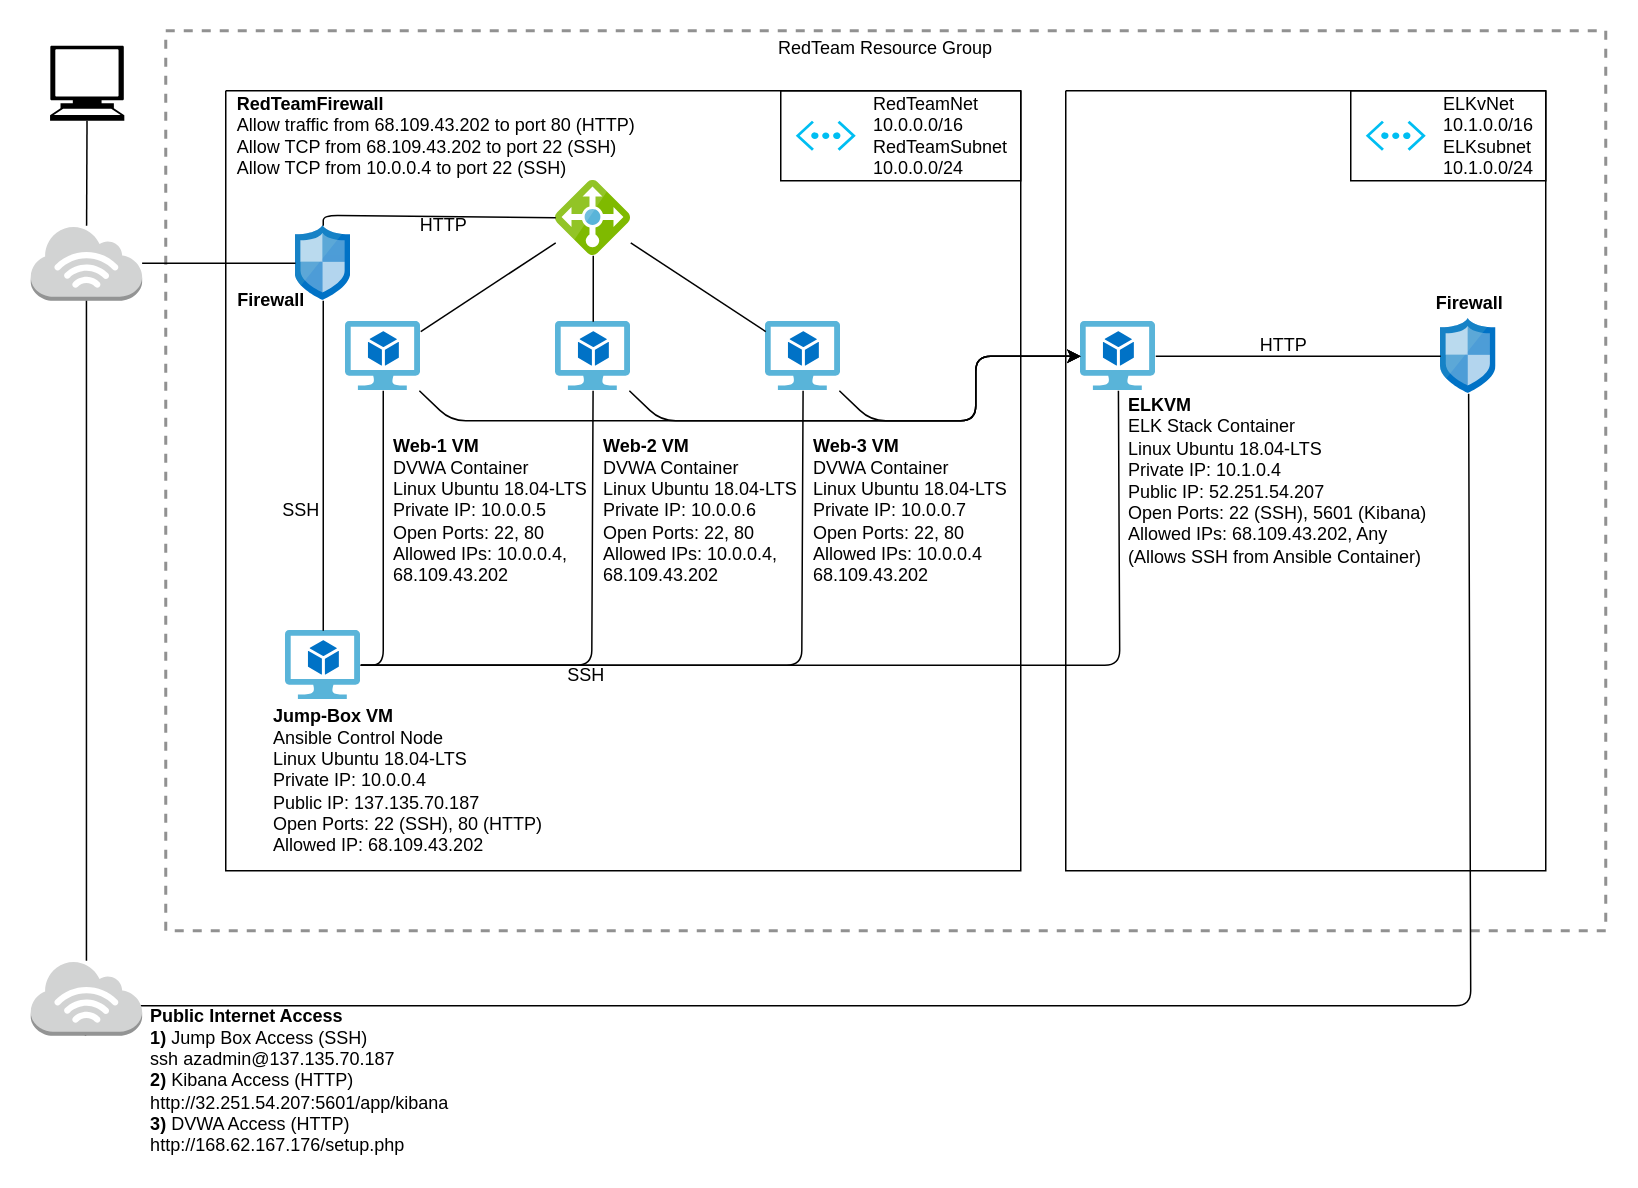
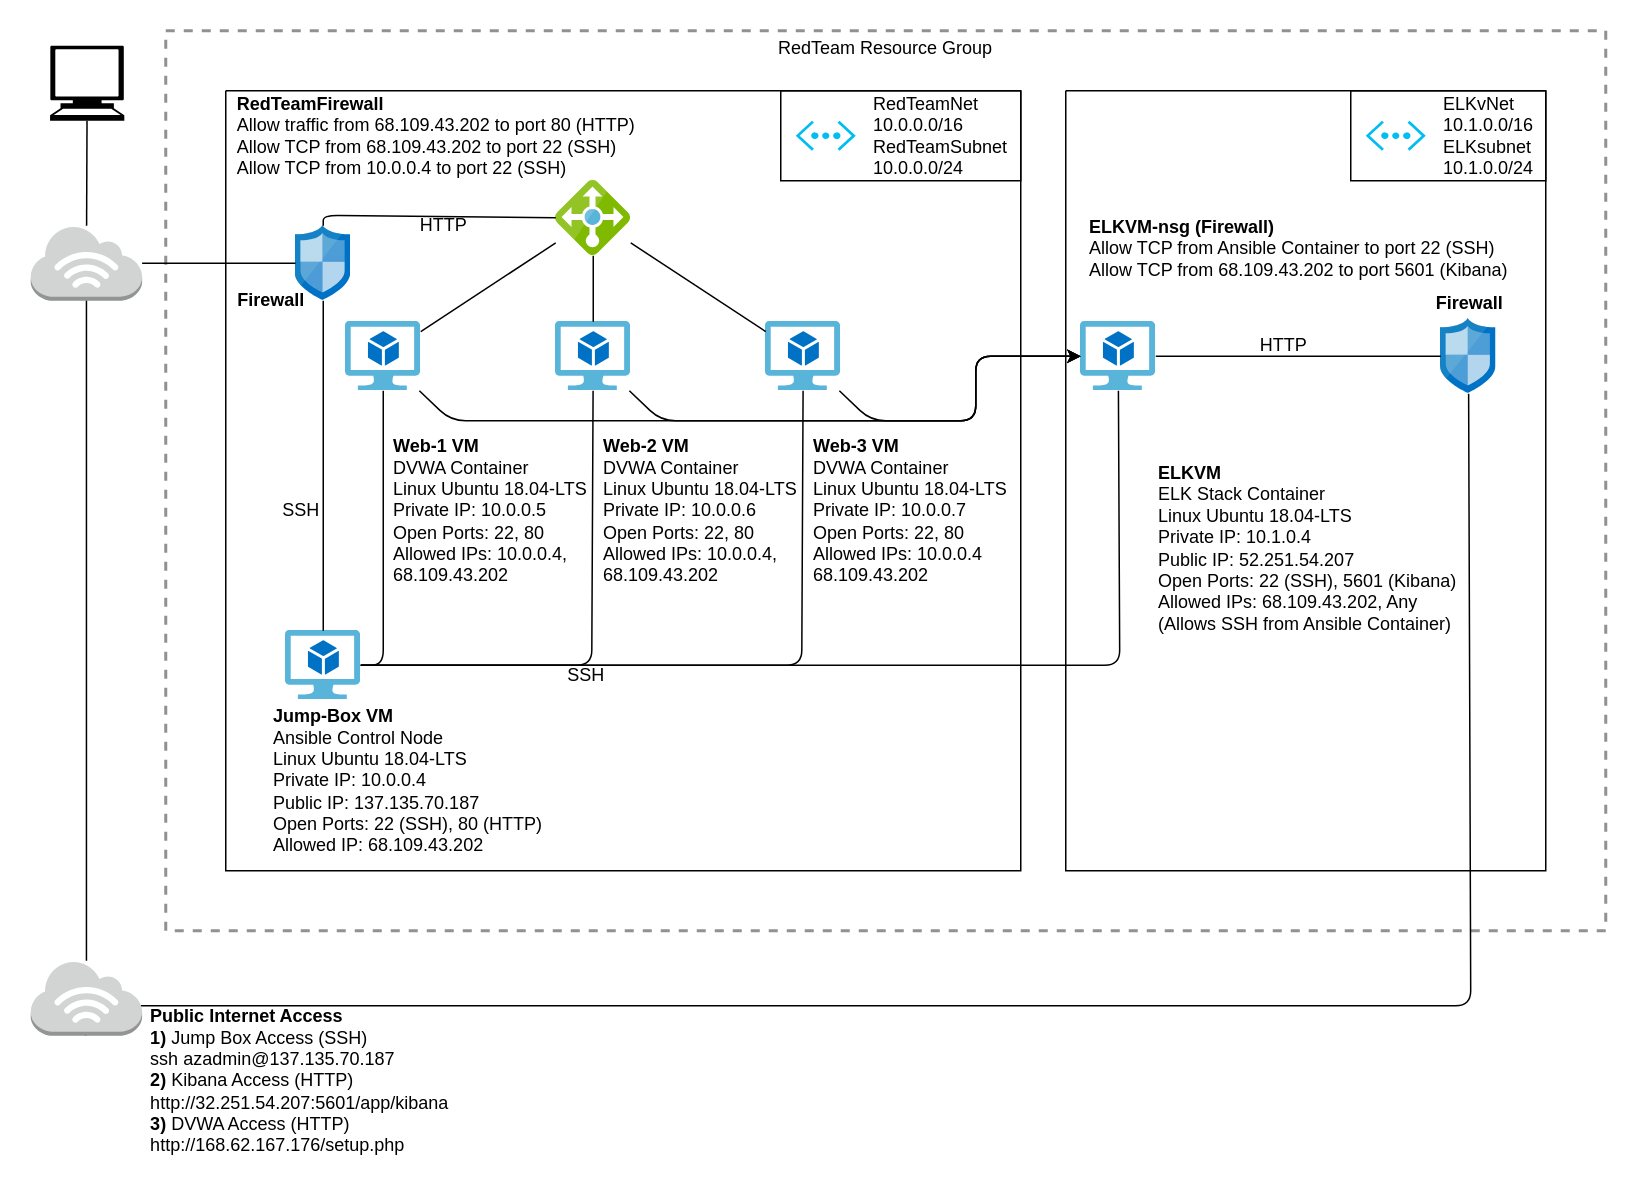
+ <mxCell id="5" value="&lt;div style=&quot;text-align: left&quot;&gt;&lt;b&gt;ELKVM-nsg (Firewall)&lt;/b&gt;&lt;/div&gt;&lt;div style=&quot;text-align: left&quot;&gt;Allow TCP from Ansible Container to port 22 (SSH)&lt;/div&gt;&lt;div style=&quot;text-align: left&quot;&gt;&lt;span&gt;Allow TCP from&amp;nbsp;&lt;/span&gt;&lt;span&gt;68.109.43.202 to port 5601 (Kibana)&lt;/span&gt;&lt;/div&gt;" style="text;html=1;align=center;verticalAlign=middle;resizable=0;points=[];autosize=1;strokeColor=none;" parent="4" vertex="1"><mxGeometry x="610" y="120" width="290" height="50" as="geometry" /></mxCell>
- <mxCell id="11" value="&lt;b&gt;ELKVM&lt;br&gt;&lt;/b&gt;ELK Stack Container&lt;br&gt;Linux Ubuntu 18.04-LTS&lt;br&gt;Private IP: 10.1.0.4&lt;br&gt;Public IP:&amp;nbsp;52.251.54.207&lt;br&gt;Open Ports: 22 (SSH), 5601 (Kibana)&lt;br&gt;Allowed IPs: 68.109.43.202, Any&lt;br&gt;(Allows SSH from Ansible Container)" style="text;html=1;align=left;verticalAlign=middle;resizable=0;points=[];autosize=1;strokeColor=none;" parent="4" vertex="1"><mxGeometry x="640" y="240" width="210" height="120" as="geometry" /></mxCell>
+ <mxCell id="11" value="&lt;b&gt;ELKVM&lt;br&gt;&lt;/b&gt;ELK Stack Container&lt;br&gt;Linux Ubuntu 18.04-LTS&lt;br&gt;Private IP: 10.1.0.4&lt;br&gt;Public IP:&amp;nbsp;52.251.54.207&lt;br&gt;Open Ports: 22 (SSH), 5601 (Kibana)&lt;br&gt;Allowed IPs: 68.109.43.202, Any&lt;br&gt;(Allows SSH from Ansible Container)" style="text;html=1;align=left;verticalAlign=middle;resizable=0;points=[];autosize=1;strokeColor=none;" parent="4" vertex="1"><mxGeometry x="660" y="285" width="210" height="120" as="geometry" /></mxCell>
